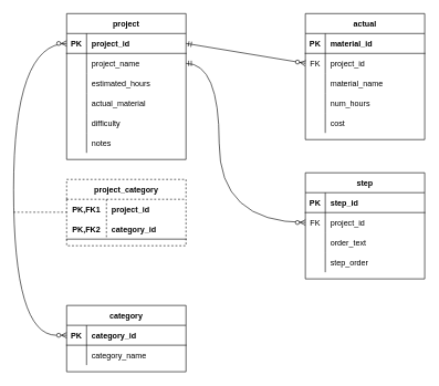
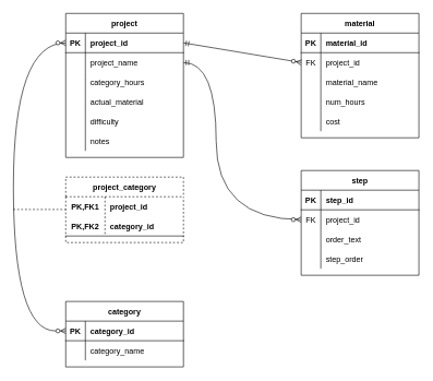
- <mxCell id="21" value="actual" style="shape=table;startSize=30;container=1;collapsible=1;childLayout=tableLayout;fixedRows=1;rowLines=0;fontStyle=1;align=center;resizeLast=1;" vertex="1" parent="1"><mxGeometry x="460" y="20" width="180" height="190" as="geometry" /></mxCell>
+ <mxCell id="21" value="material" style="shape=table;startSize=30;container=1;collapsible=1;childLayout=tableLayout;fixedRows=1;rowLines=0;fontStyle=1;align=center;resizeLast=1;" vertex="1" parent="1"><mxGeometry x="460" y="20" width="180" height="190" as="geometry" /></mxCell>
- <mxCell id="11" value="estimated_hours" style="shape=partialRectangle;connectable=0;fillColor=none;top=0;left=0;bottom=0;right=0;align=left;spacingLeft=6;overflow=hidden;" vertex="1" parent="9"><mxGeometry x="30" width="150" height="30" as="geometry"><mxRectangle width="150" height="30" as="alternateBounds" /></mxGeometry></mxCell>
+ <mxCell id="11" value="category_hours" style="shape=partialRectangle;connectable=0;fillColor=none;top=0;left=0;bottom=0;right=0;align=left;spacingLeft=6;overflow=hidden;" vertex="1" parent="9"><mxGeometry x="30" width="150" height="30" as="geometry"><mxRectangle width="150" height="30" as="alternateBounds" /></mxGeometry></mxCell>
